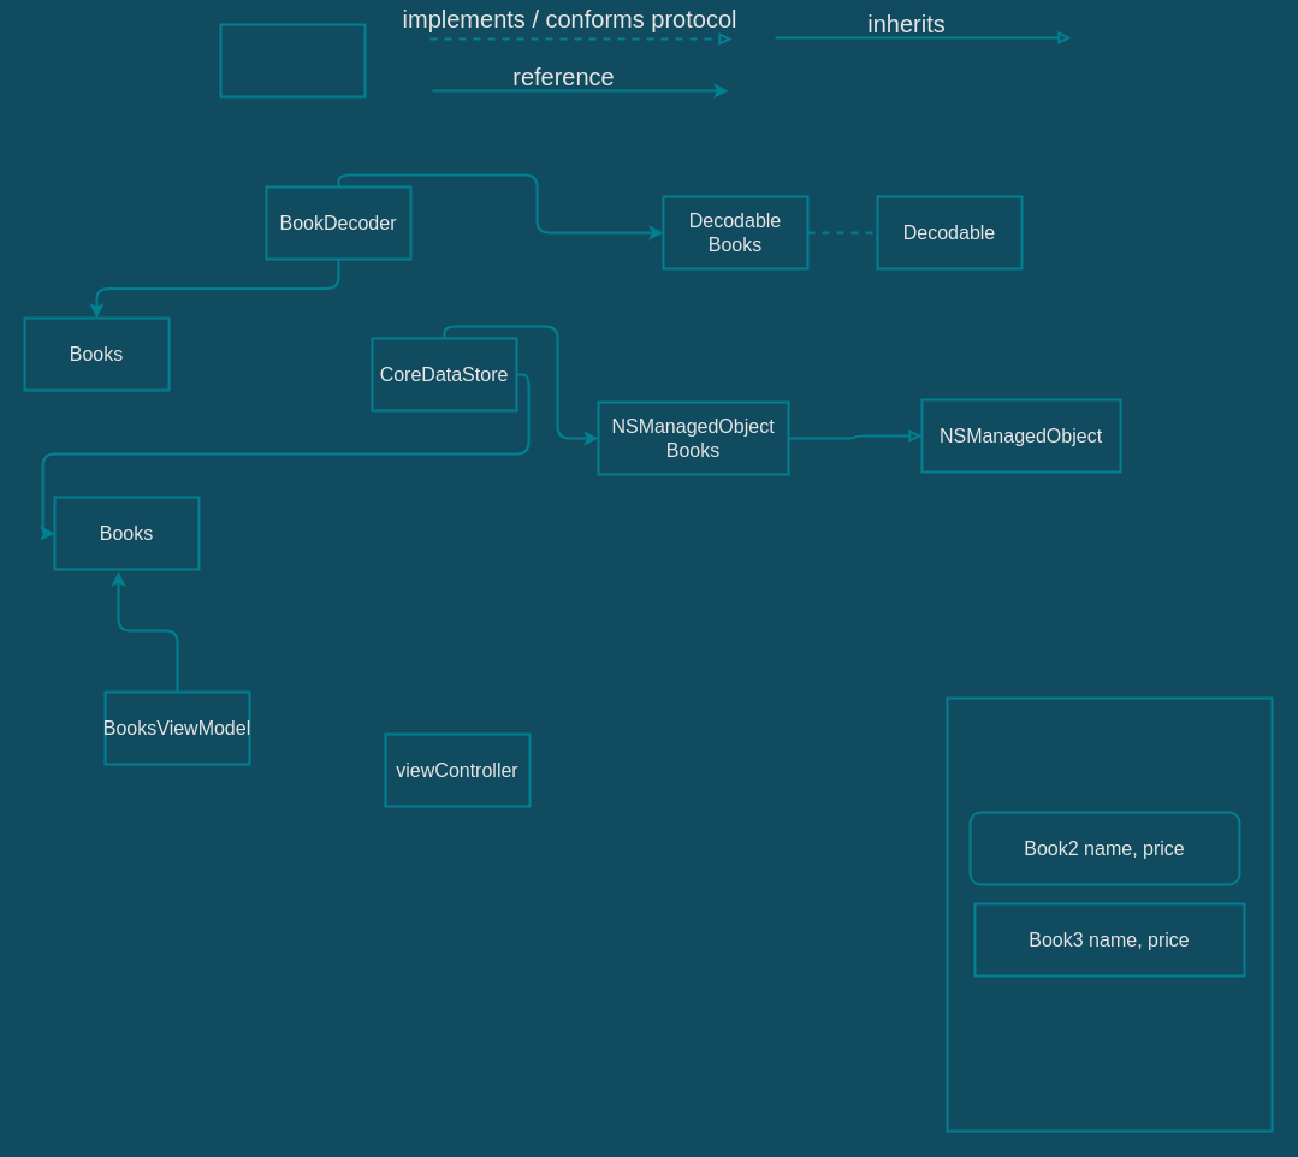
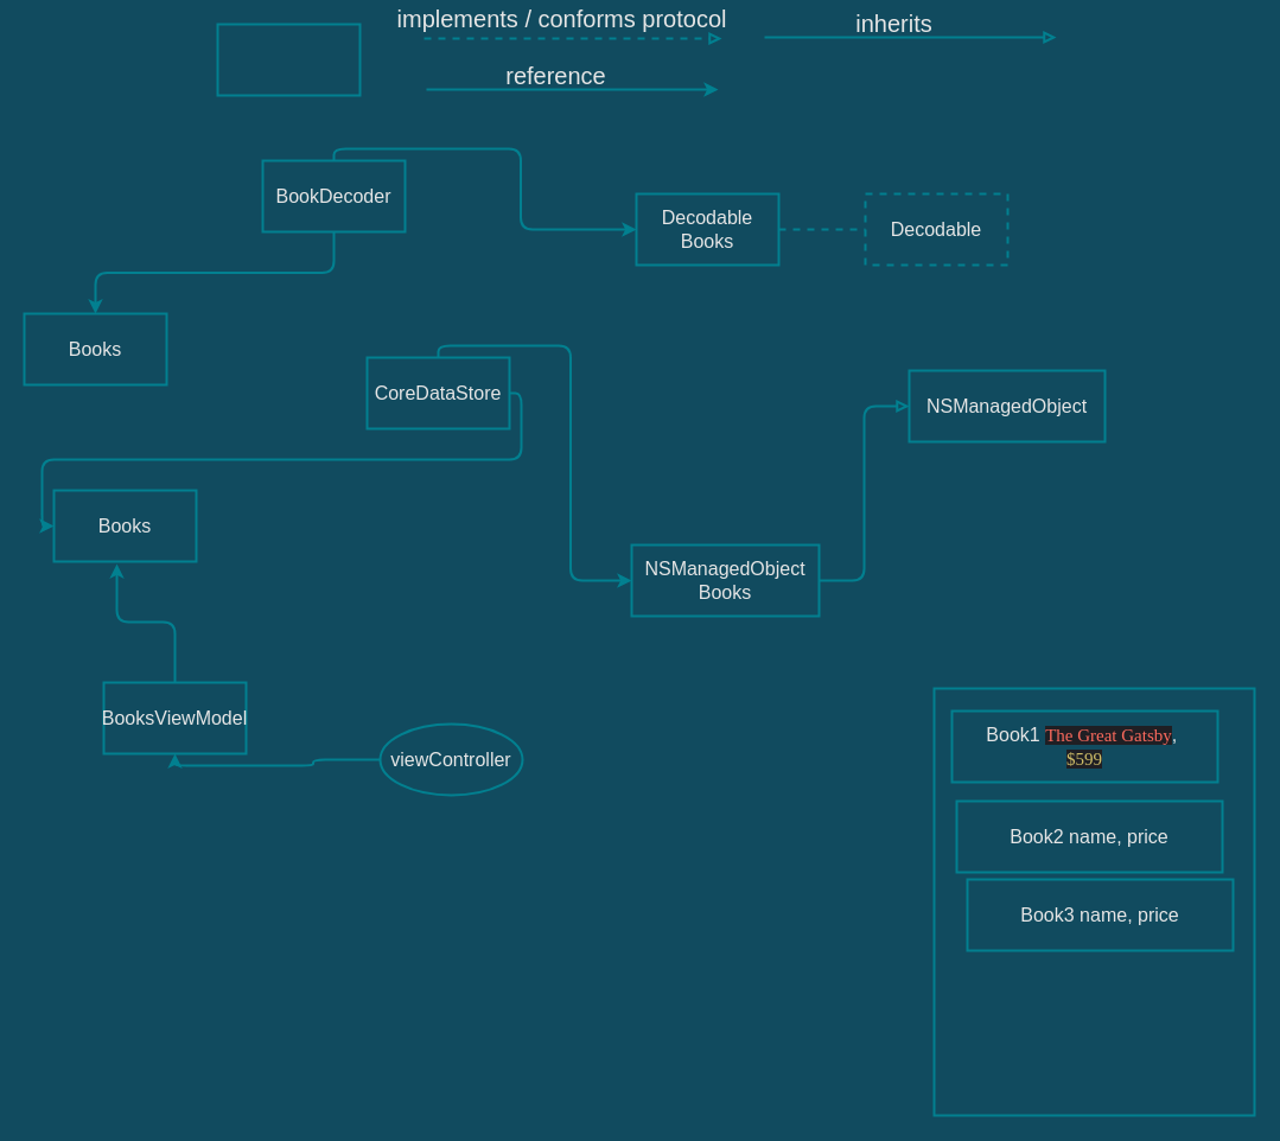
- <mxCell id="11" value="BookDecoder" style="rounded=0;whiteSpace=wrap;html=1;sketch=0;fontColor=#E6E6E6;strokeColor=#028090;fillColor=none;strokeWidth=2;fontSize=16;" vertex="1" parent="1"><mxGeometry x="221" y="155" width="120" height="60" as="geometry" /></mxCell>
+ <mxCell id="11" value="BookDecoder" style="rounded=0;whiteSpace=wrap;html=1;sketch=0;fontColor=#E6E6E6;strokeColor=#028090;fillColor=none;strokeWidth=2;fontSize=16;" vertex="1" parent="1"><mxGeometry x="221" y="135" width="120" height="60" as="geometry" /></mxCell>
- <mxCell id="14" value="Decodable Books" style="rounded=0;whiteSpace=wrap;html=1;sketch=0;fontColor=#E6E6E6;strokeColor=#028090;fillColor=none;strokeWidth=2;fontSize=16;" vertex="1" parent="1"><mxGeometry x="551" y="163" width="120" height="60" as="geometry" /></mxCell>
+ <mxCell id="14" value="Decodable Books" style="rounded=0;whiteSpace=wrap;html=1;sketch=0;fontColor=#E6E6E6;strokeColor=#028090;fillColor=none;strokeWidth=2;fontSize=16;" vertex="1" parent="1"><mxGeometry x="536" y="163" width="120" height="60" as="geometry" /></mxCell>
- <mxCell id="10" value="Decodable" style="rounded=0;whiteSpace=wrap;html=1;sketch=0;fontColor=#E6E6E6;strokeColor=#028090;fillColor=none;strokeWidth=2;fontSize=16;" vertex="1" parent="1"><mxGeometry x="729" y="163" width="120" height="60" as="geometry" /></mxCell>
+ <mxCell id="10" value="Decodable" style="rounded=0;whiteSpace=wrap;html=1;sketch=0;fontColor=#E6E6E6;strokeColor=#028090;fillColor=none;strokeWidth=2;fontSize=16;dashed=1;" vertex="1" parent="1"><mxGeometry x="729" y="163" width="120" height="60" as="geometry" /></mxCell>
- <mxCell id="17" value="CoreDataStore" style="rounded=0;whiteSpace=wrap;html=1;sketch=0;fontColor=#E6E6E6;strokeColor=#028090;fillColor=none;strokeWidth=2;fontSize=16;" vertex="1" parent="1"><mxGeometry x="309" y="281" width="120" height="60" as="geometry" /></mxCell>
+ <mxCell id="17" value="CoreDataStore" style="rounded=0;whiteSpace=wrap;html=1;sketch=0;fontColor=#E6E6E6;strokeColor=#028090;fillColor=none;strokeWidth=2;fontSize=16;" vertex="1" parent="1"><mxGeometry x="309" y="301" width="120" height="60" as="geometry" /></mxCell>
- <mxCell id="21" value="NSManagedObject" style="rounded=0;whiteSpace=wrap;html=1;sketch=0;fontColor=#E6E6E6;strokeColor=#028090;fillColor=none;strokeWidth=2;fontSize=16;" vertex="1" parent="1"><mxGeometry x="766" y="332" width="165" height="60" as="geometry" /></mxCell>
+ <mxCell id="21" value="NSManagedObject" style="rounded=0;whiteSpace=wrap;html=1;sketch=0;fontColor=#E6E6E6;strokeColor=#028090;fillColor=none;strokeWidth=2;fontSize=16;" vertex="1" parent="1"><mxGeometry x="766" y="312" width="165" height="60" as="geometry" /></mxCell>
- <mxCell id="13" value="NSManagedObject&lt;br&gt;Books" style="rounded=0;whiteSpace=wrap;html=1;sketch=0;fontColor=#E6E6E6;strokeColor=#028090;fillColor=none;strokeWidth=2;fontSize=16;" vertex="1" parent="1"><mxGeometry x="497" y="334" width="158" height="60" as="geometry" /></mxCell>
+ <mxCell id="13" value="NSManagedObject&lt;br&gt;Books" style="rounded=0;whiteSpace=wrap;html=1;sketch=0;fontColor=#E6E6E6;strokeColor=#028090;fillColor=none;strokeWidth=2;fontSize=16;" vertex="1" parent="1"><mxGeometry x="532" y="459" width="158" height="60" as="geometry" /></mxCell>
+ <mxCell id="24" value="Book1&amp;nbsp;&lt;span style=&quot;background-color: rgb(31 , 31 , 36) ; color: rgb(252 , 106 , 93) ; font-family: &amp;#34;menlo&amp;#34; ; font-size: 15px&quot;&gt;The Great Gatsby&lt;/span&gt;&lt;span&gt;,&amp;nbsp;&lt;br&gt;&lt;/span&gt;&lt;span style=&quot;background-color: rgb(31 , 31 , 36) ; color: rgb(208 , 191 , 105) ; font-family: &amp;#34;menlo&amp;#34; ; font-size: 15px&quot;&gt;$599&lt;/span&gt;" style="rounded=0;whiteSpace=wrap;html=1;sketch=0;fontColor=#E6E6E6;strokeColor=#028090;fillColor=none;strokeWidth=2;fontSize=16;" vertex="1" parent="1"><mxGeometry x="802" y="599" width="224" height="60" as="geometry" /></mxCell>
- <mxCell id="27" value="viewController" style="rounded=0;whiteSpace=wrap;html=1;sketch=0;fontColor=#E6E6E6;strokeColor=#028090;fillColor=none;strokeWidth=2;fontSize=16;" vertex="1" parent="1"><mxGeometry x="320" y="610" width="120" height="60" as="geometry" /></mxCell>
+ <mxCell id="27" value="viewController" style="ellipse;whiteSpace=wrap;html=1;sketch=0;fontColor=#E6E6E6;strokeColor=#028090;fillColor=none;strokeWidth=2;fontSize=16;" vertex="1" parent="1"><mxGeometry x="320" y="610" width="120" height="60" as="geometry" /></mxCell>
+ <mxCell id="28" value="" style="endArrow=classic;html=1;rounded=1;sketch=0;fontColor=#E4FDE1;strokeColor=#028090;fillColor=#F45B69;strokeWidth=2;edgeStyle=orthogonalEdgeStyle;exitX=0;exitY=0.5;exitDx=0;exitDy=0;entryX=0.5;entryY=1;entryDx=0;entryDy=0;" edge="1" parent="1" source="27" target="29"><mxGeometry width="50" height="50" relative="1" as="geometry"><mxPoint x="369" y="85" as="sourcePoint" /><mxPoint x="615" y="85" as="targetPoint" /></mxGeometry></mxCell>
- <mxCell id="25" value="Book2 name, price" style="whiteSpace=wrap;html=1;sketch=0;fontColor=#E6E6E6;strokeColor=#028090;fillColor=none;strokeWidth=2;fontSize=16;rounded=1;" vertex="1" parent="1"><mxGeometry x="806" y="675" width="224" height="60" as="geometry" /></mxCell>
+ <mxCell id="25" value="Book2 name, price" style="rounded=0;whiteSpace=wrap;html=1;sketch=0;fontColor=#E6E6E6;strokeColor=#028090;fillColor=none;strokeWidth=2;fontSize=16;" vertex="1" parent="1"><mxGeometry x="806" y="675" width="224" height="60" as="geometry" /></mxCell>
- <mxCell id="26" value="Book3 name, price" style="rounded=0;whiteSpace=wrap;html=1;sketch=0;fontColor=#E6E6E6;strokeColor=#028090;fillColor=none;strokeWidth=2;fontSize=16;" vertex="1" parent="1"><mxGeometry x="810" y="751" width="224" height="60" as="geometry" /></mxCell>
+ <mxCell id="26" value="Book3 name, price" style="rounded=0;whiteSpace=wrap;html=1;sketch=0;fontColor=#E6E6E6;strokeColor=#028090;fillColor=none;strokeWidth=2;fontSize=16;" vertex="1" parent="1"><mxGeometry x="815" y="741" width="224" height="60" as="geometry" /></mxCell>
